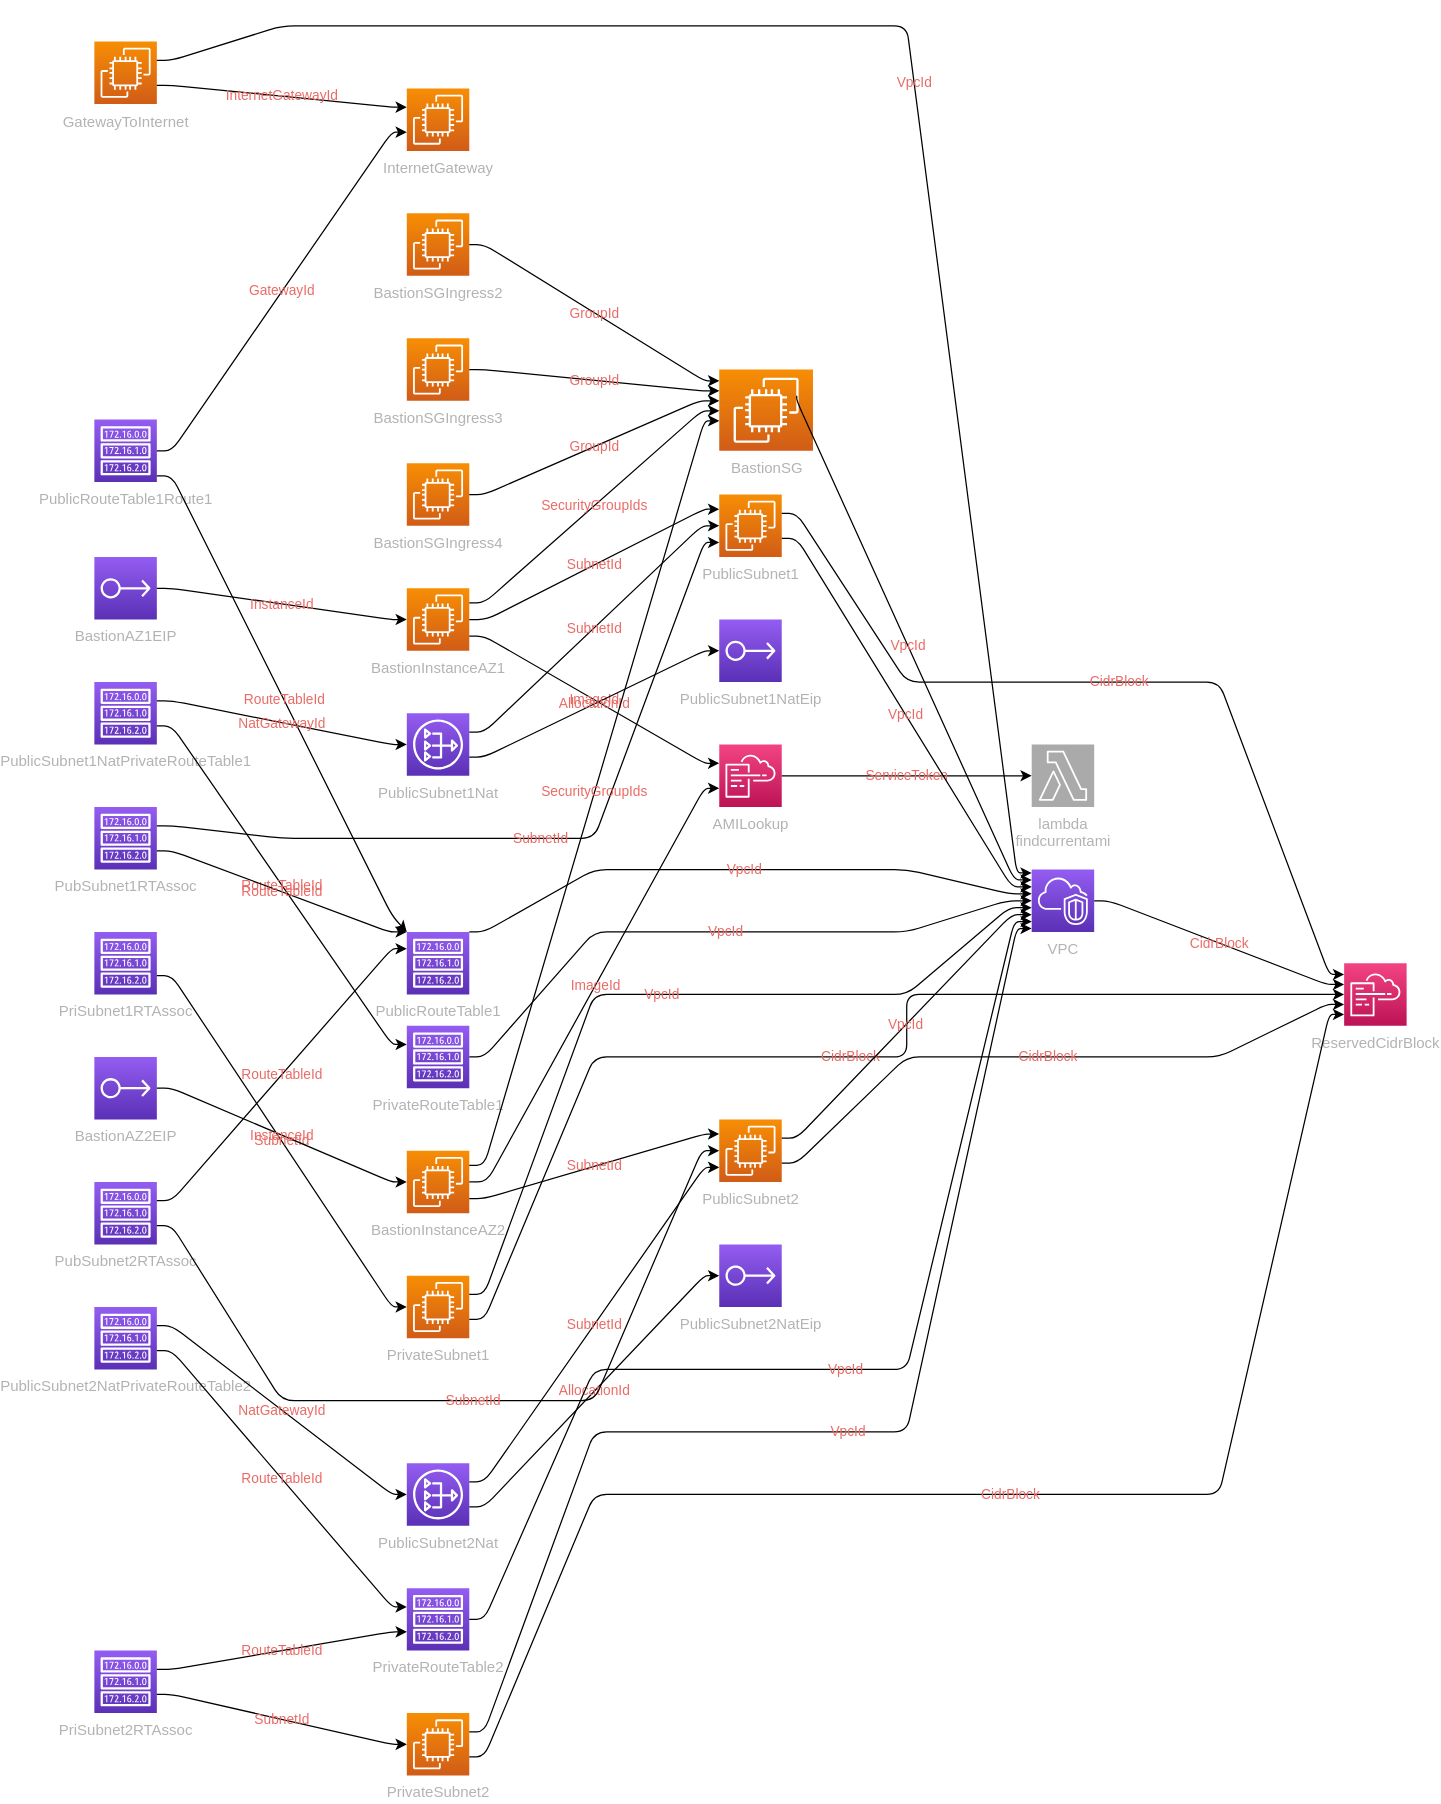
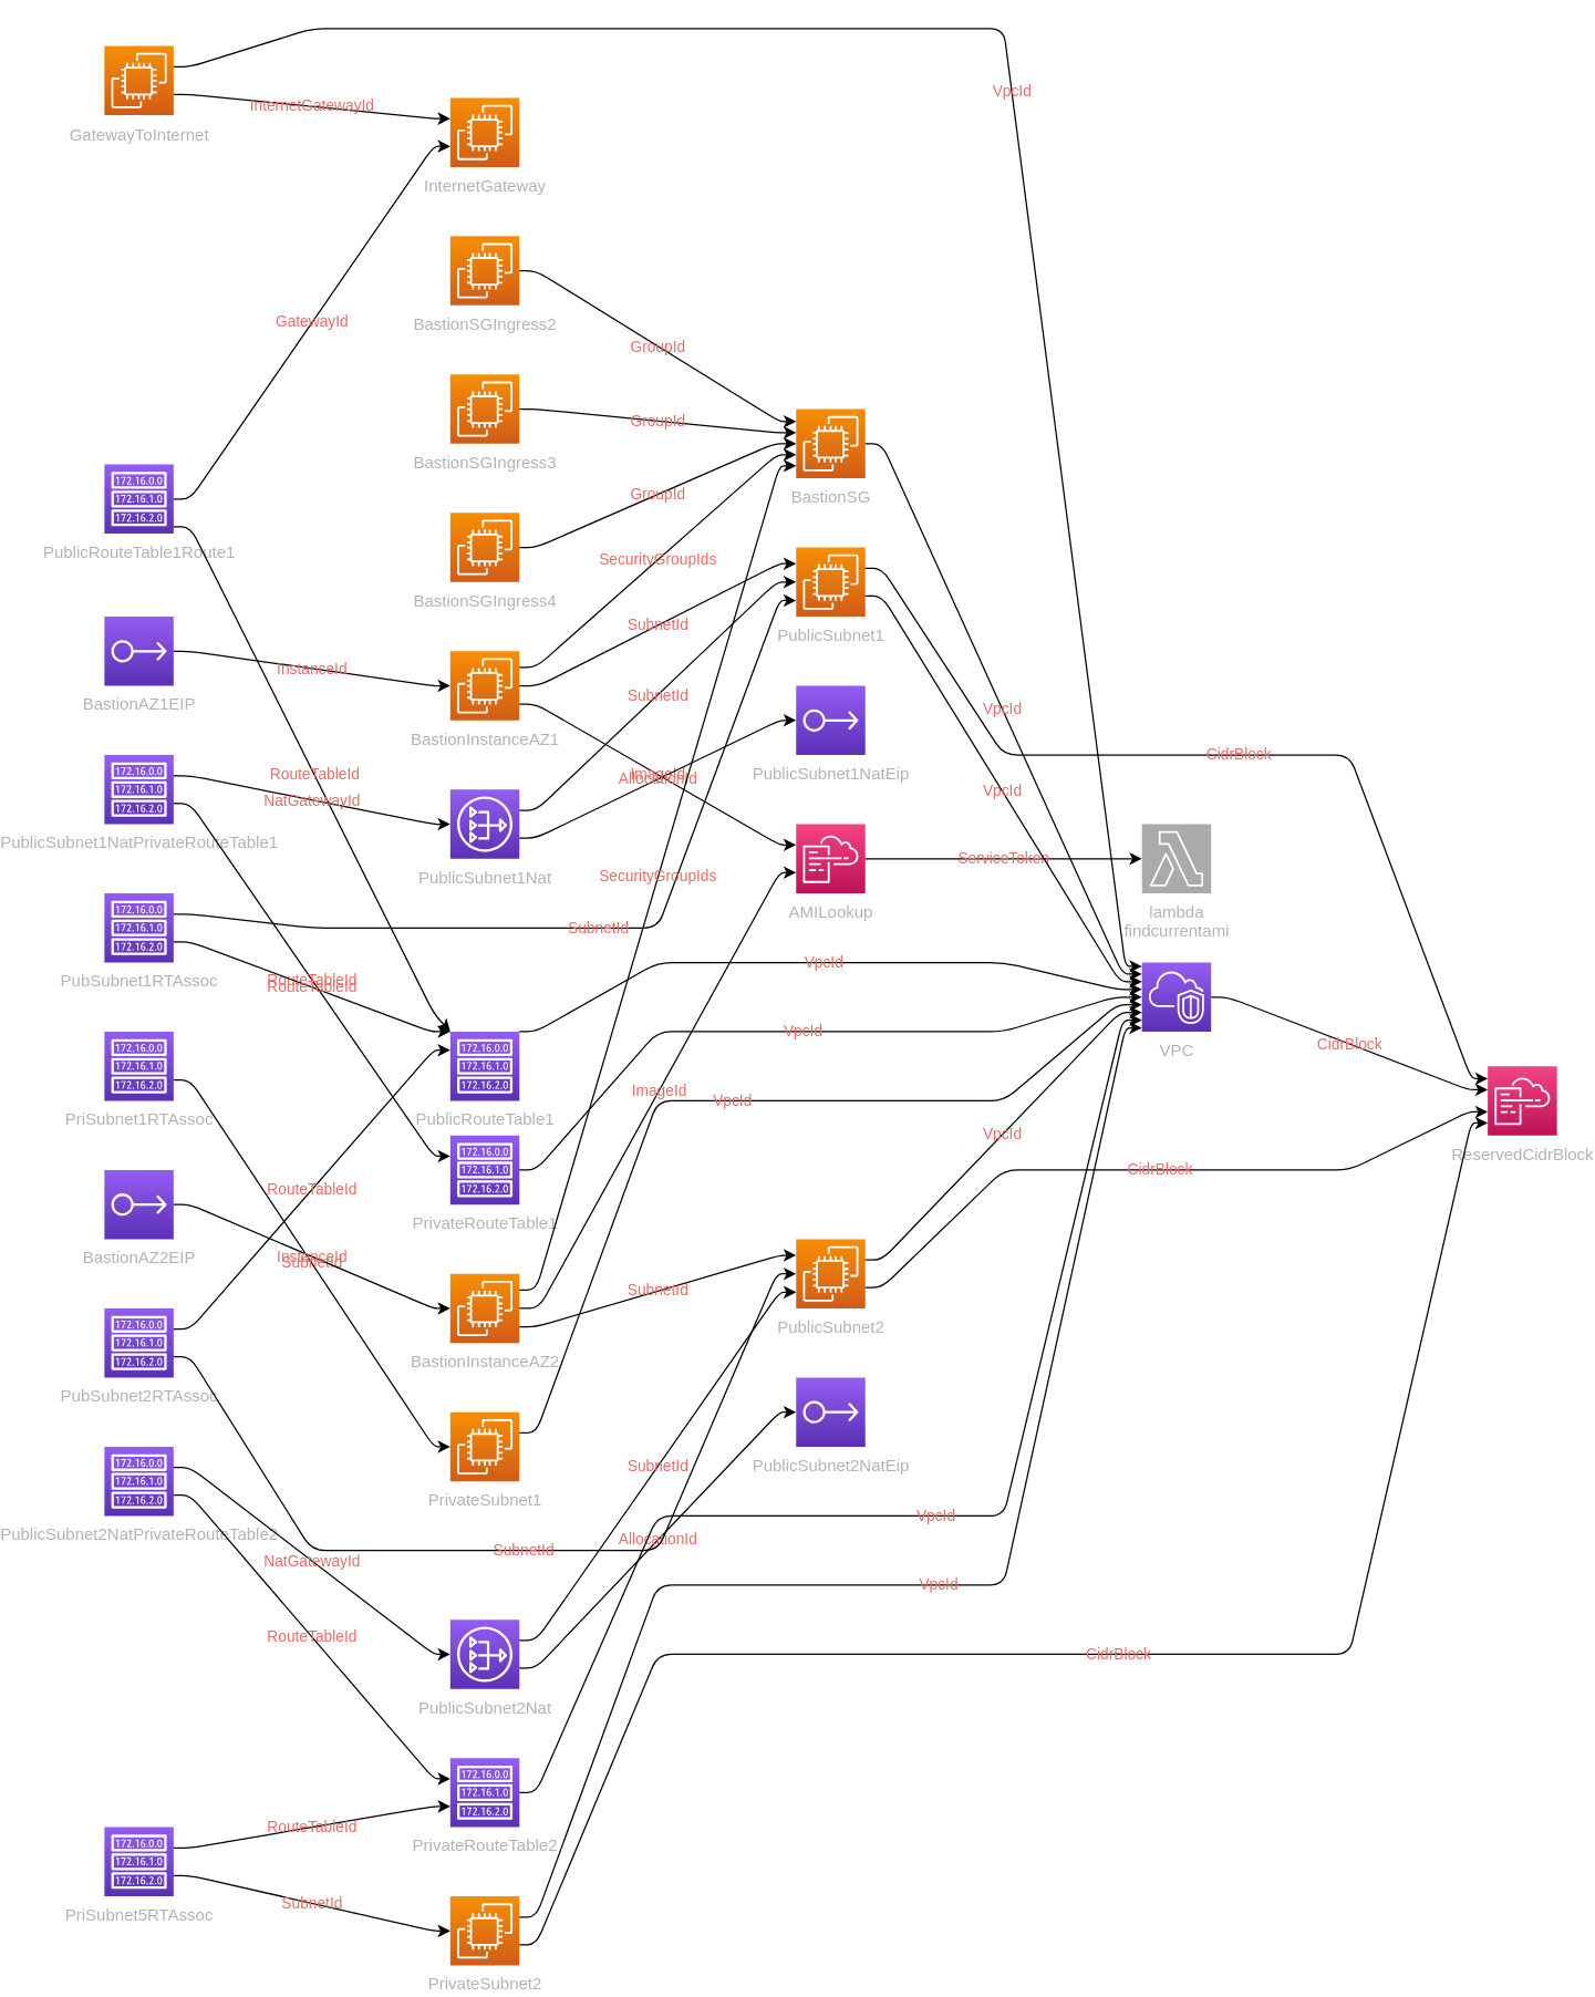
- <mxCell id="8" value="BastionSG" style="outlineConnect=0;fontColor=#B3B3B3;gradientColor=#F78E04;gradientDirection=north;fillColor=#D05C17;strokeColor=#ffffff;dashed=0;verticalLabelPosition=bottom;verticalAlign=top;align=center;html=1;fontSize=12;fontStyle=0;aspect=fixed;shape=mxgraph.aws4.resourceIcon;resIcon=mxgraph.aws4.ec2;" parent="1" vertex="1"><mxGeometry x="520" y="295" width="75" height="65" as="geometry" /></mxCell>
+ <mxCell id="8" value="BastionSG" style="outlineConnect=0;fontColor=#B3B3B3;gradientColor=#F78E04;gradientDirection=north;fillColor=#D05C17;strokeColor=#ffffff;dashed=0;verticalLabelPosition=bottom;verticalAlign=top;align=center;html=1;fontSize=12;fontStyle=0;aspect=fixed;shape=mxgraph.aws4.resourceIcon;resIcon=mxgraph.aws4.ec2;" parent="1" vertex="1"><mxGeometry x="520" y="295" width="50" height="50" as="geometry" /></mxCell>
- <mxCell id="58" value="CidrBlock" style="edgeStyle=orthogonalEdgeStyle;rounded=1;orthogonalLoop=1;jettySize=auto;html=1;labelBackgroundColor=none;fontColor=#EA6B66;noEdgeStyle=1;orthogonal=1;" parent="1" source="20" target="2" edge="1"><mxGeometry relative="1" as="geometry"><Array as="points"><mxPoint x="332" y="1055" /><mxPoint x="420" y="845" /><mxPoint x="670" y="845" /><mxPoint x="670" y="795" /><mxPoint x="920" y="795" /><mxPoint x="1004" y="795" /></Array></mxGeometry></mxCell>
- <mxCell id="29" value="PriSubnet2RTAssoc" style="outlineConnect=0;fontColor=#B3B3B3;gradientColor=#945DF2;gradientDirection=north;fillColor=#5A30B5;strokeColor=#ffffff;dashed=0;verticalLabelPosition=bottom;verticalAlign=top;align=center;html=1;fontSize=12;fontStyle=0;aspect=fixed;shape=mxgraph.aws4.resourceIcon;resIcon=mxgraph.aws4.route_table;" parent="1" vertex="1"><mxGeometry y="1320" width="50" height="50" as="geometry" x="20" /></mxCell>
+ <mxCell id="29" value="PriSubnet5RTAssoc" style="outlineConnect=0;fontColor=#B3B3B3;gradientColor=#945DF2;gradientDirection=north;fillColor=#5A30B5;strokeColor=#ffffff;dashed=0;verticalLabelPosition=bottom;verticalAlign=top;align=center;html=1;fontSize=12;fontStyle=0;aspect=fixed;shape=mxgraph.aws4.resourceIcon;resIcon=mxgraph.aws4.route_table;" parent="1" vertex="1"><mxGeometry y="1320" width="50" height="50" as="geometry" x="20" /></mxCell>
